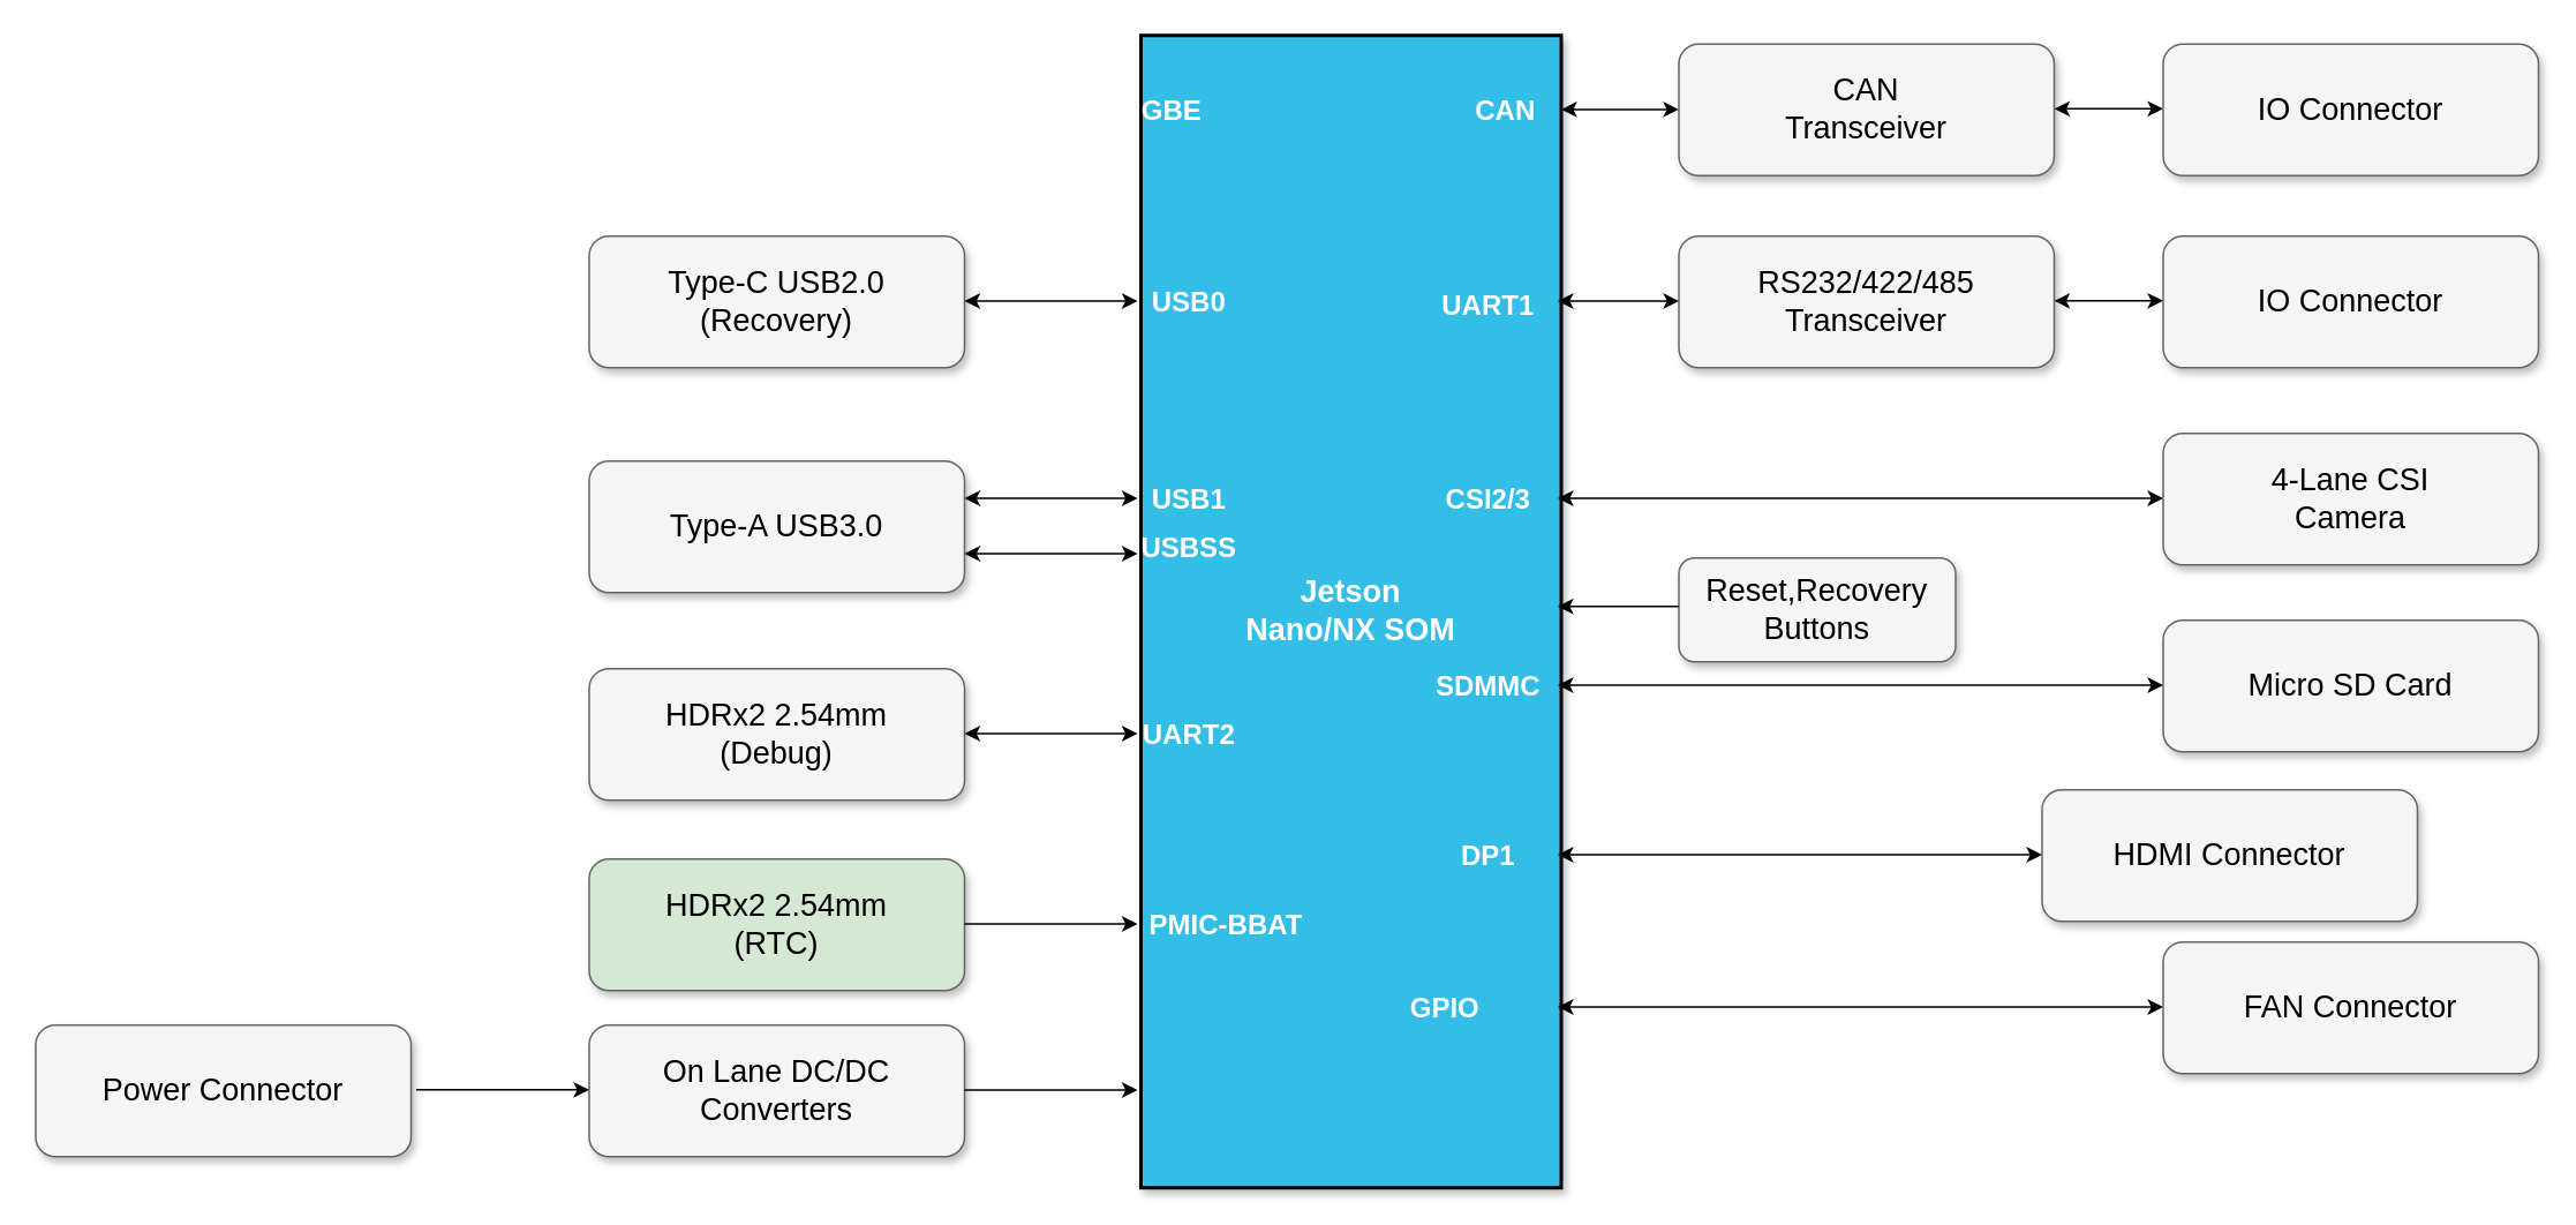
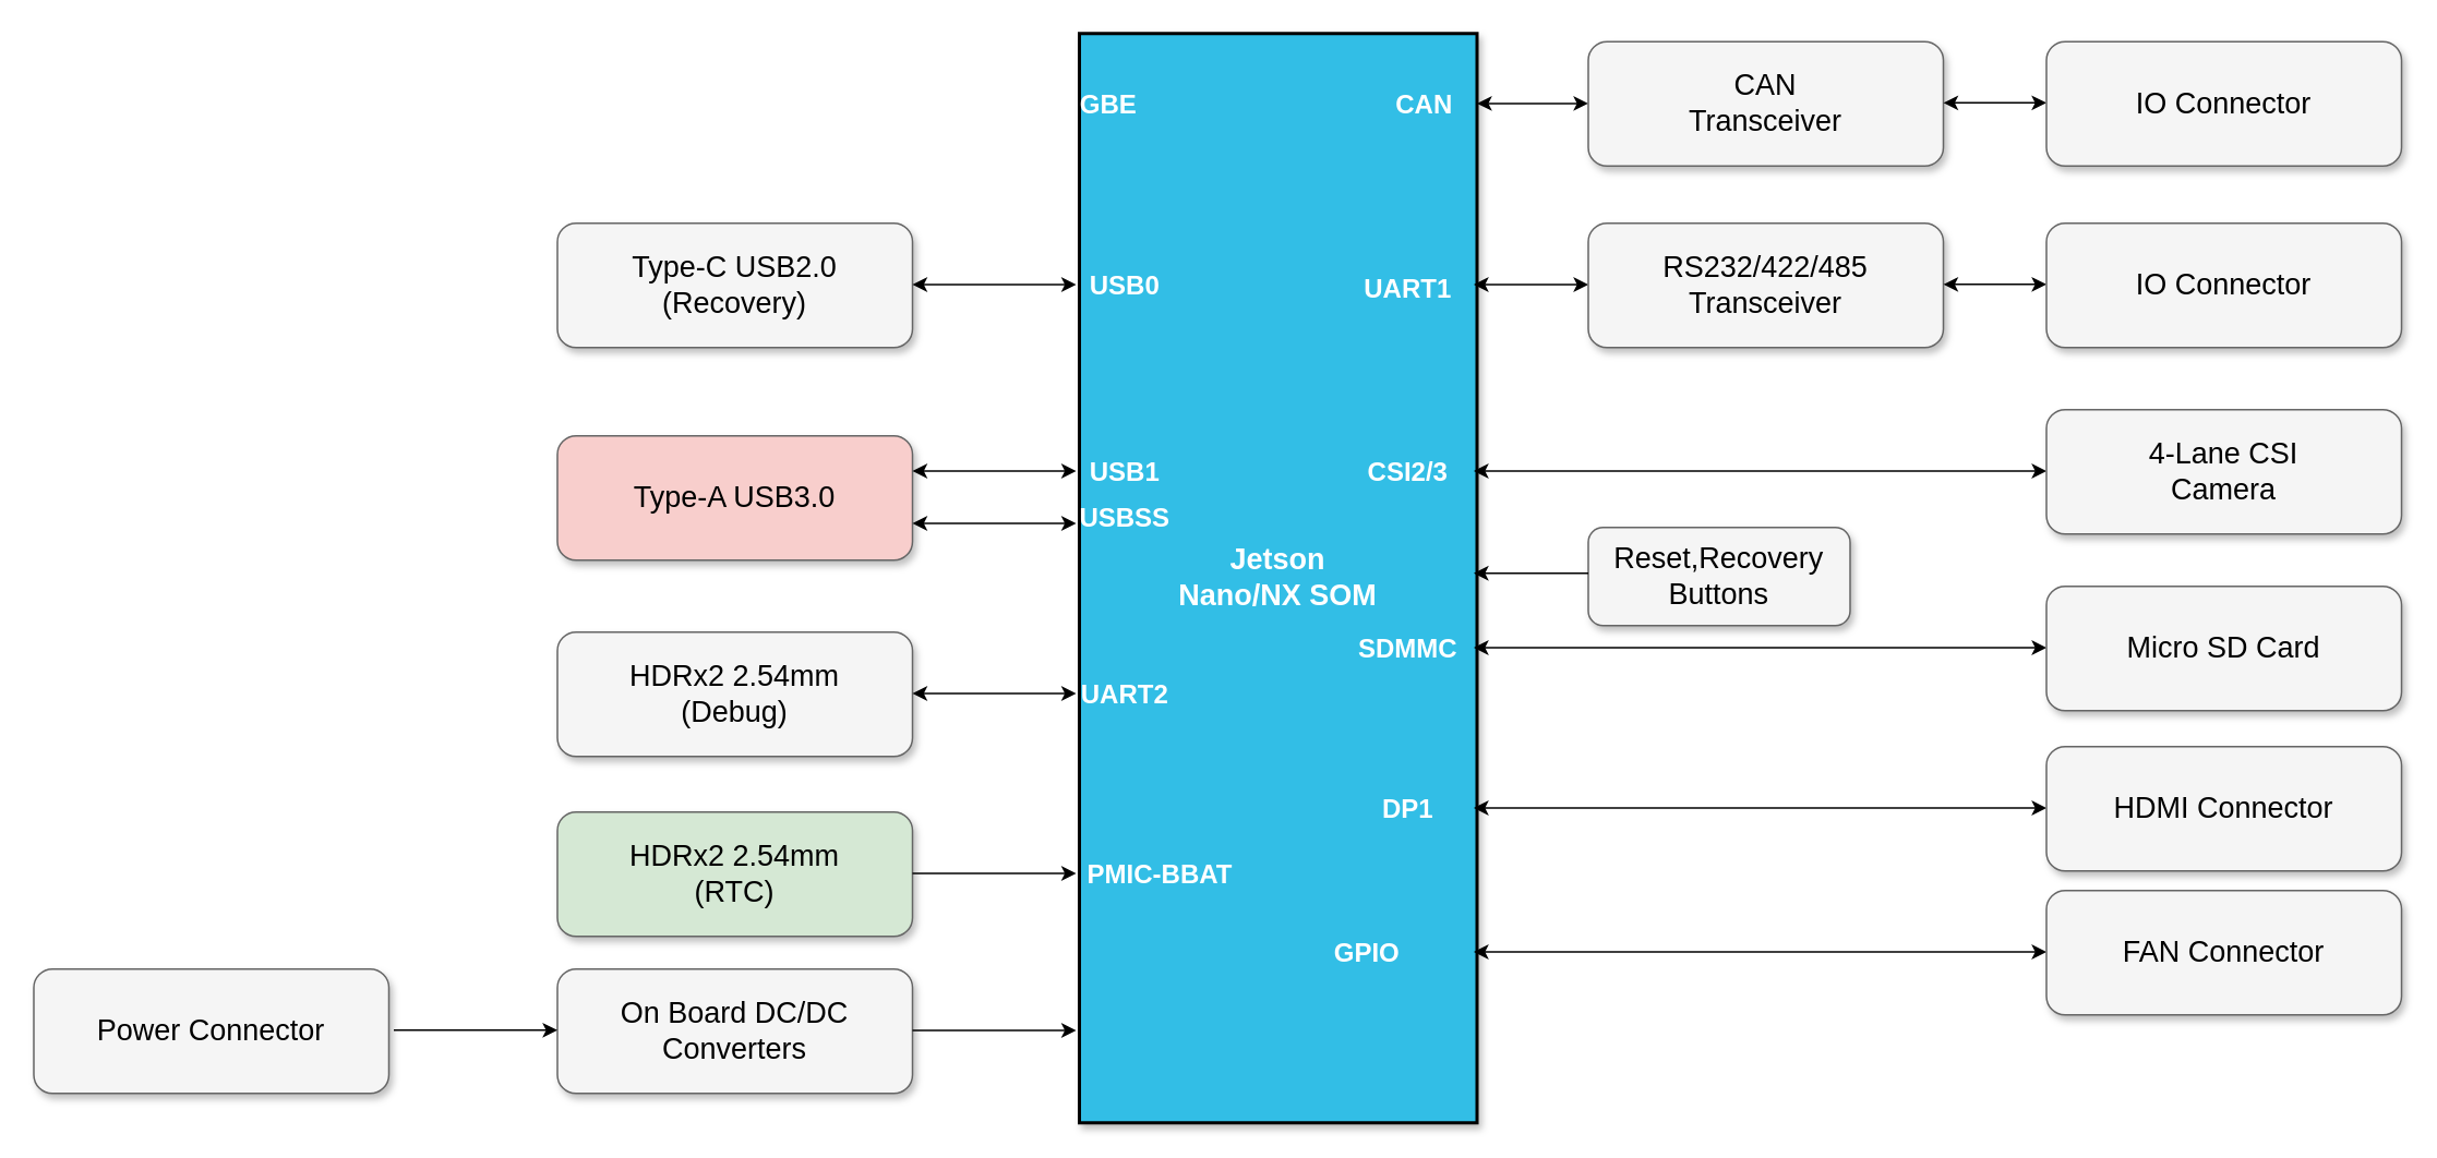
- <mxCell id="8" value="Type-A USB3.0" style="whiteSpace=wrap;html=1;shadow=1;fontSize=18;fillColor=#f5f5f5;strokeColor=#666666;rounded=1;" vertex="1" parent="1"><mxGeometry x="340" y="266" width="217" height="76" as="geometry" /></mxCell>
+ <mxCell id="8" value="Type-A USB3.0" style="whiteSpace=wrap;html=1;shadow=1;fontSize=18;fillColor=#f8cecc;strokeColor=#666666;rounded=1;" vertex="1" parent="1"><mxGeometry x="340" y="266" width="217" height="76" as="geometry" /></mxCell>
- <mxCell id="38" value="HDMI Connector" style="whiteSpace=wrap;html=1;shadow=1;fontSize=18;fillColor=#f5f5f5;strokeColor=#666666;rounded=1;" vertex="1" parent="1"><mxGeometry x="1180" y="456" width="217" height="76" as="geometry" /></mxCell>
+ <mxCell id="38" value="HDMI Connector" style="whiteSpace=wrap;html=1;shadow=1;fontSize=18;fillColor=#f5f5f5;strokeColor=#666666;rounded=1;" vertex="1" parent="1"><mxGeometry x="1250" y="456" width="217" height="76" as="geometry" /></mxCell>
- <mxCell id="42" value="On Lane DC/DC&lt;br&gt;Converters" style="whiteSpace=wrap;html=1;shadow=1;fontSize=18;fillColor=#f5f5f5;strokeColor=#666666;rounded=1;" vertex="1" parent="1"><mxGeometry x="340" y="592" width="217" height="76" as="geometry" /></mxCell>
+ <mxCell id="42" value="On Board DC/DC&lt;br&gt;Converters" style="whiteSpace=wrap;html=1;shadow=1;fontSize=18;fillColor=#f5f5f5;strokeColor=#666666;rounded=1;" vertex="1" parent="1"><mxGeometry x="340" y="592" width="217" height="76" as="geometry" /></mxCell>
